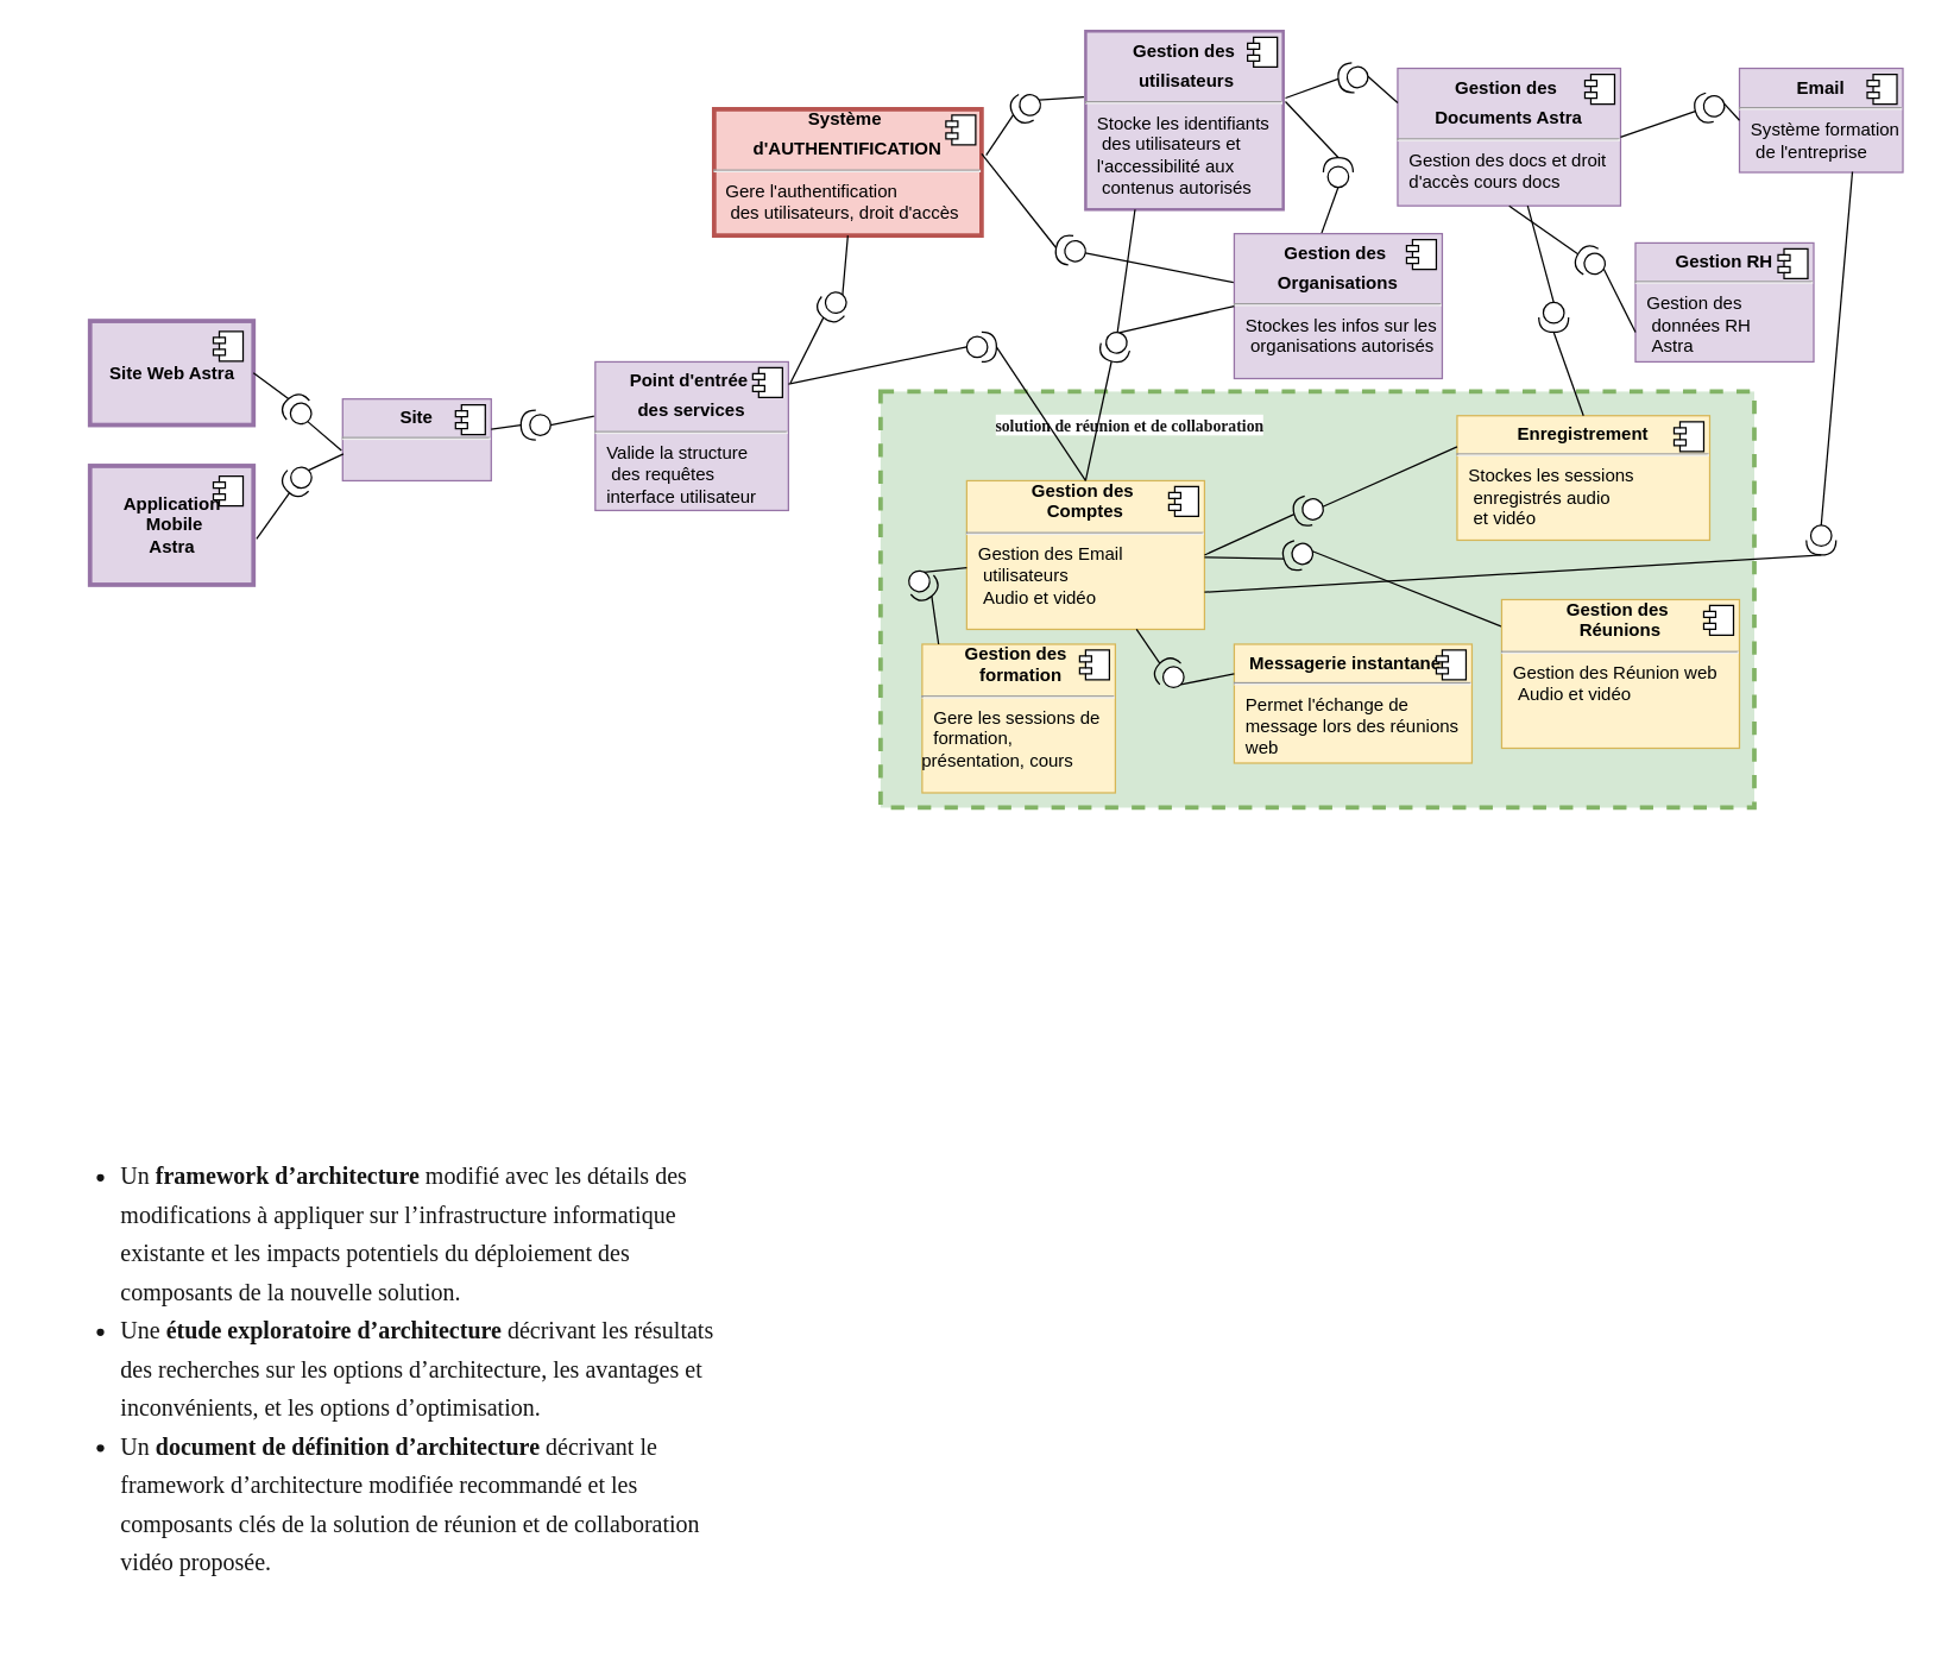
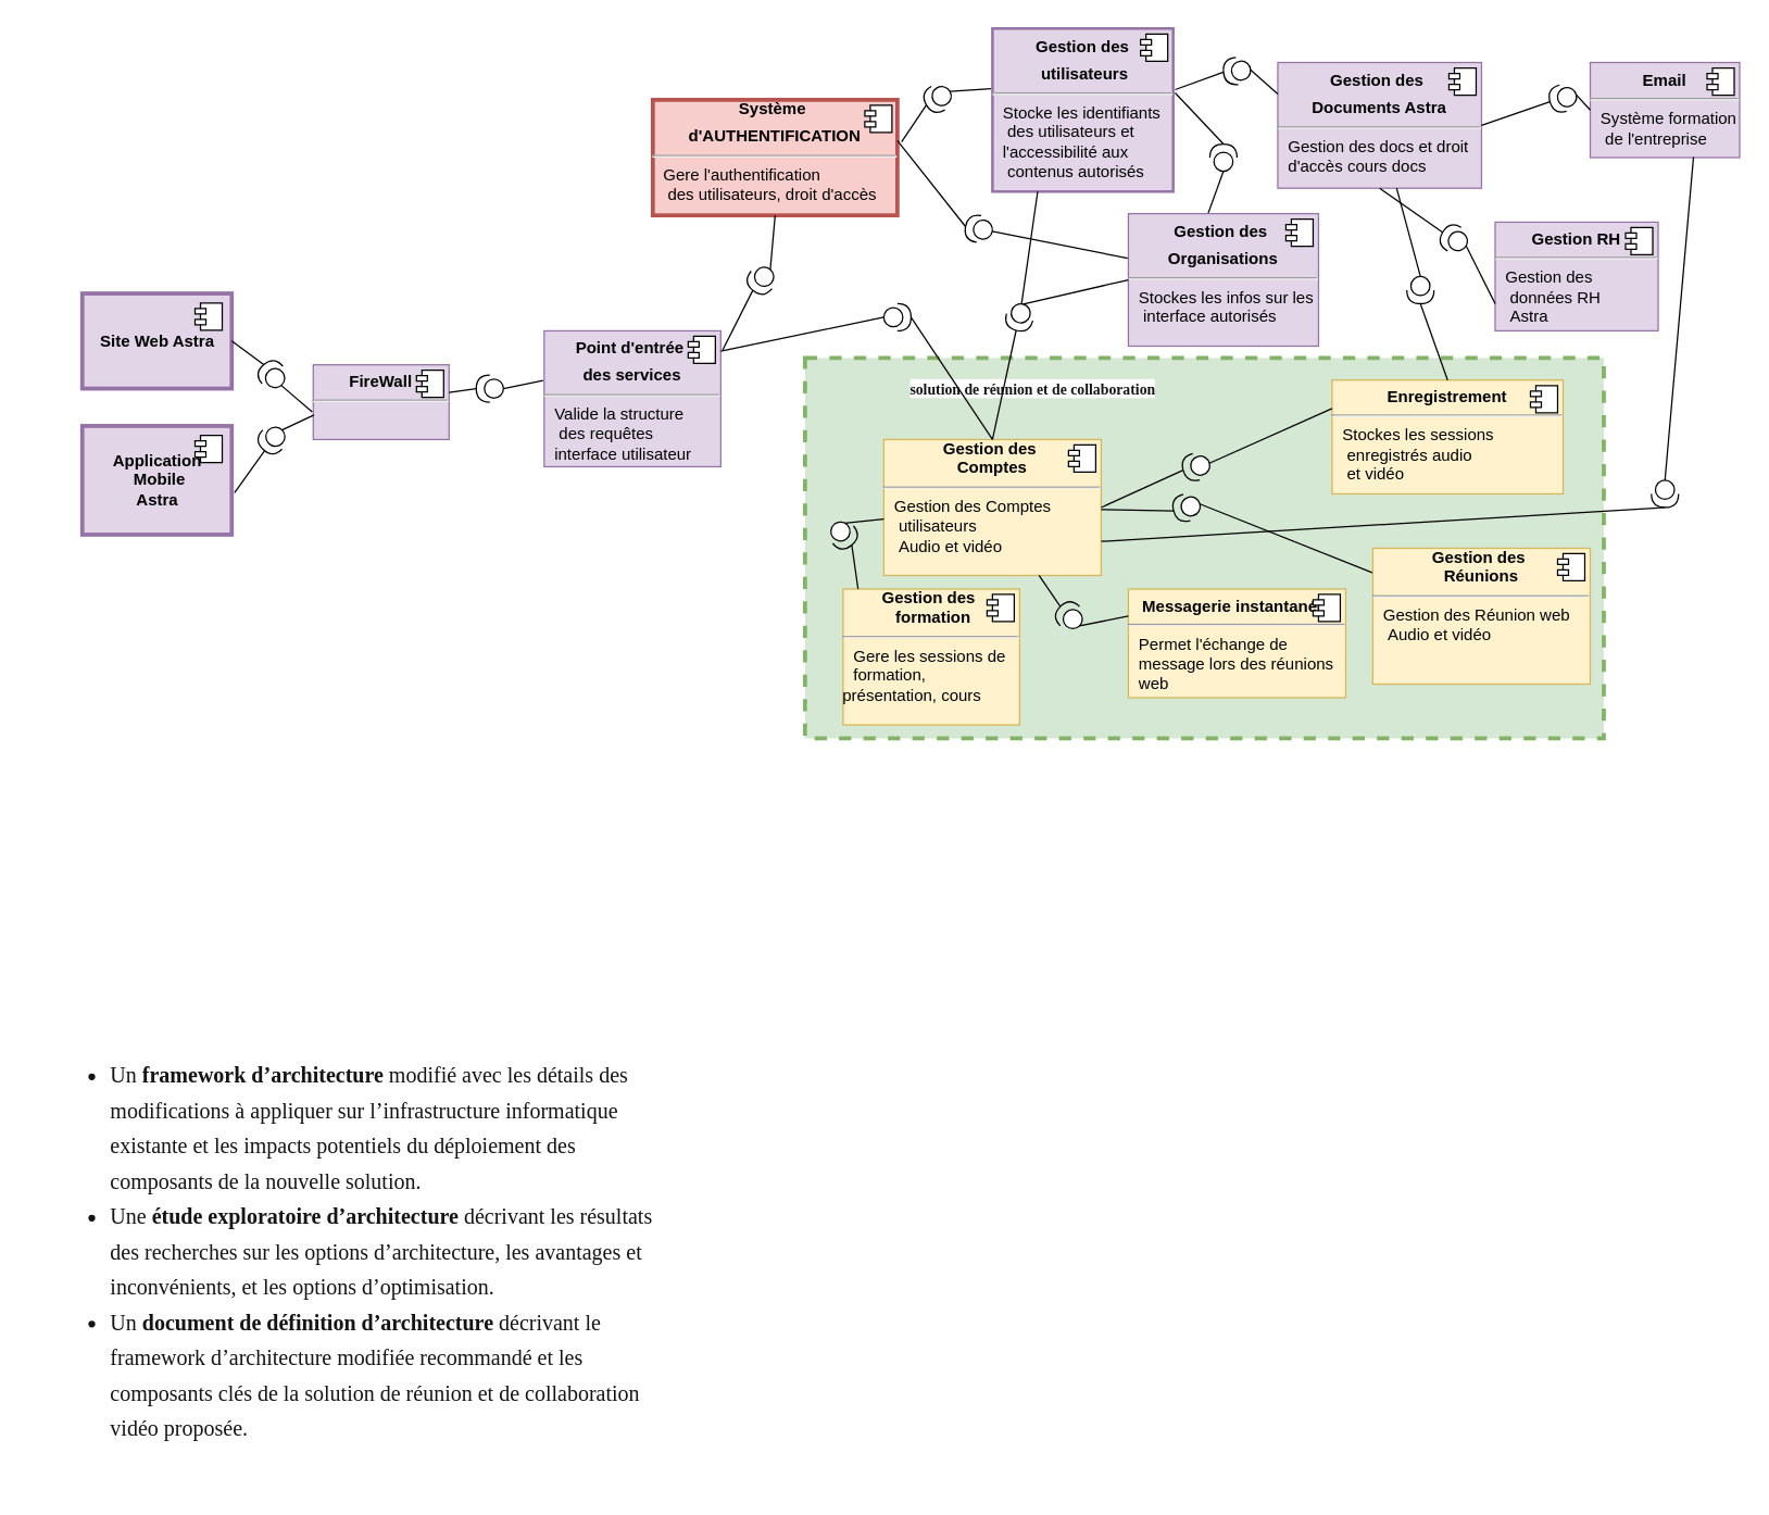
- <mxCell id="62" value="&lt;p style=&quot;margin: 6px 0px 0px ; text-align: center&quot;&gt;&lt;b&gt;Gestion des&amp;nbsp;&lt;/b&gt;&lt;/p&gt;&lt;p style=&quot;margin: 6px 0px 0px ; text-align: center&quot;&gt;&lt;b&gt;Organisations&lt;/b&gt;&lt;/p&gt;&lt;hr&gt;&lt;p style=&quot;margin: 0px 0px 0px 8px&quot;&gt;Stockes les infos sur les&lt;/p&gt;&lt;p style=&quot;margin: 0px 0px 0px 8px&quot;&gt;&amp;nbsp;organisations autorisés&lt;/p&gt;&lt;p style=&quot;margin: 0px ; margin-left: 8px&quot;&gt;&lt;br&gt;&lt;/p&gt;" style="align=left;overflow=fill;html=1;dropTarget=0;fillColor=#e1d5e7;strokeColor=#9673a6;" parent="1" vertex="1"><mxGeometry x="830" y="156.75" width="140" height="97.5" as="geometry" /></mxCell>
+ <mxCell id="62" value="&lt;p style=&quot;margin: 6px 0px 0px ; text-align: center&quot;&gt;&lt;b&gt;Gestion des&amp;nbsp;&lt;/b&gt;&lt;/p&gt;&lt;p style=&quot;margin: 6px 0px 0px ; text-align: center&quot;&gt;&lt;b&gt;Organisations&lt;/b&gt;&lt;/p&gt;&lt;hr&gt;&lt;p style=&quot;margin: 0px 0px 0px 8px&quot;&gt;Stockes les infos sur les&lt;/p&gt;&lt;p style=&quot;margin: 0px 0px 0px 8px&quot;&gt;&amp;nbsp;interface autorisés&lt;/p&gt;&lt;p style=&quot;margin: 0px ; margin-left: 8px&quot;&gt;&lt;br&gt;&lt;/p&gt;" style="align=left;overflow=fill;html=1;dropTarget=0;fillColor=#e1d5e7;strokeColor=#9673a6;" parent="1" vertex="1"><mxGeometry x="830" y="156.75" width="140" height="97.5" as="geometry" /></mxCell>
- <mxCell id="3" value="&lt;p style=&quot;margin: 0px ; margin-top: 6px ; text-align: center&quot;&gt;&lt;b&gt;Site&lt;/b&gt;&lt;/p&gt;&lt;hr&gt;&lt;p style=&quot;margin: 0px ; margin-left: 8px&quot;&gt;&lt;b&gt;&lt;br&gt;&lt;/b&gt;&lt;br&gt;&lt;/p&gt;" style="align=left;overflow=fill;html=1;dropTarget=0;fillColor=#e1d5e7;strokeColor=#9673a6;" parent="1" vertex="1"><mxGeometry x="230" y="268" width="100" height="55" as="geometry" /></mxCell>
+ <mxCell id="3" value="&lt;p style=&quot;margin: 0px ; margin-top: 6px ; text-align: center&quot;&gt;&lt;b&gt;FireWall&lt;/b&gt;&lt;/p&gt;&lt;hr&gt;&lt;p style=&quot;margin: 0px ; margin-left: 8px&quot;&gt;&lt;b&gt;&lt;br&gt;&lt;/b&gt;&lt;br&gt;&lt;/p&gt;" style="align=left;overflow=fill;html=1;dropTarget=0;fillColor=#e1d5e7;strokeColor=#9673a6;" parent="1" vertex="1"><mxGeometry x="230" y="268" width="100" height="55" as="geometry" /></mxCell>
- <mxCell id="35" value="&lt;div style=&quot;text-align: center&quot;&gt;&lt;span&gt;&lt;b&gt;Gestion des&amp;nbsp;&lt;/b&gt;&lt;/span&gt;&lt;/div&gt;&lt;div style=&quot;text-align: center&quot;&gt;&lt;b&gt;Comptes&lt;/b&gt;&lt;/div&gt;&lt;hr&gt;&lt;p style=&quot;margin: 0px ; margin-left: 8px&quot;&gt;Gestion des Email&lt;/p&gt;&lt;p style=&quot;margin: 0px ; margin-left: 8px&quot;&gt;&amp;nbsp;utilisateurs&lt;/p&gt;&lt;p style=&quot;margin: 0px ; margin-left: 8px&quot;&gt;&amp;nbsp;Audio&amp;nbsp;&lt;span&gt;et vidéo&amp;nbsp;&lt;/span&gt;&lt;/p&gt;&lt;p style=&quot;margin: 0px ; margin-left: 8px&quot;&gt;&lt;br&gt;&lt;/p&gt;" style="align=left;overflow=fill;html=1;dropTarget=0;fillColor=#fff2cc;strokeColor=#d6b656;" parent="1" vertex="1"><mxGeometry x="650" y="323" width="160" height="100" as="geometry" /></mxCell>
+ <mxCell id="35" value="&lt;div style=&quot;text-align: center&quot;&gt;&lt;span&gt;&lt;b&gt;Gestion des&amp;nbsp;&lt;/b&gt;&lt;/span&gt;&lt;/div&gt;&lt;div style=&quot;text-align: center&quot;&gt;&lt;b&gt;Comptes&lt;/b&gt;&lt;/div&gt;&lt;hr&gt;&lt;p style=&quot;margin: 0px ; margin-left: 8px&quot;&gt;Gestion des Comptes&lt;/p&gt;&lt;p style=&quot;margin: 0px ; margin-left: 8px&quot;&gt;&amp;nbsp;utilisateurs&lt;/p&gt;&lt;p style=&quot;margin: 0px ; margin-left: 8px&quot;&gt;&amp;nbsp;Audio&amp;nbsp;&lt;span&gt;et vidéo&amp;nbsp;&lt;/span&gt;&lt;/p&gt;&lt;p style=&quot;margin: 0px ; margin-left: 8px&quot;&gt;&lt;br&gt;&lt;/p&gt;" style="align=left;overflow=fill;html=1;dropTarget=0;fillColor=#fff2cc;strokeColor=#d6b656;" parent="1" vertex="1"><mxGeometry x="650" y="323" width="160" height="100" as="geometry" /></mxCell>
